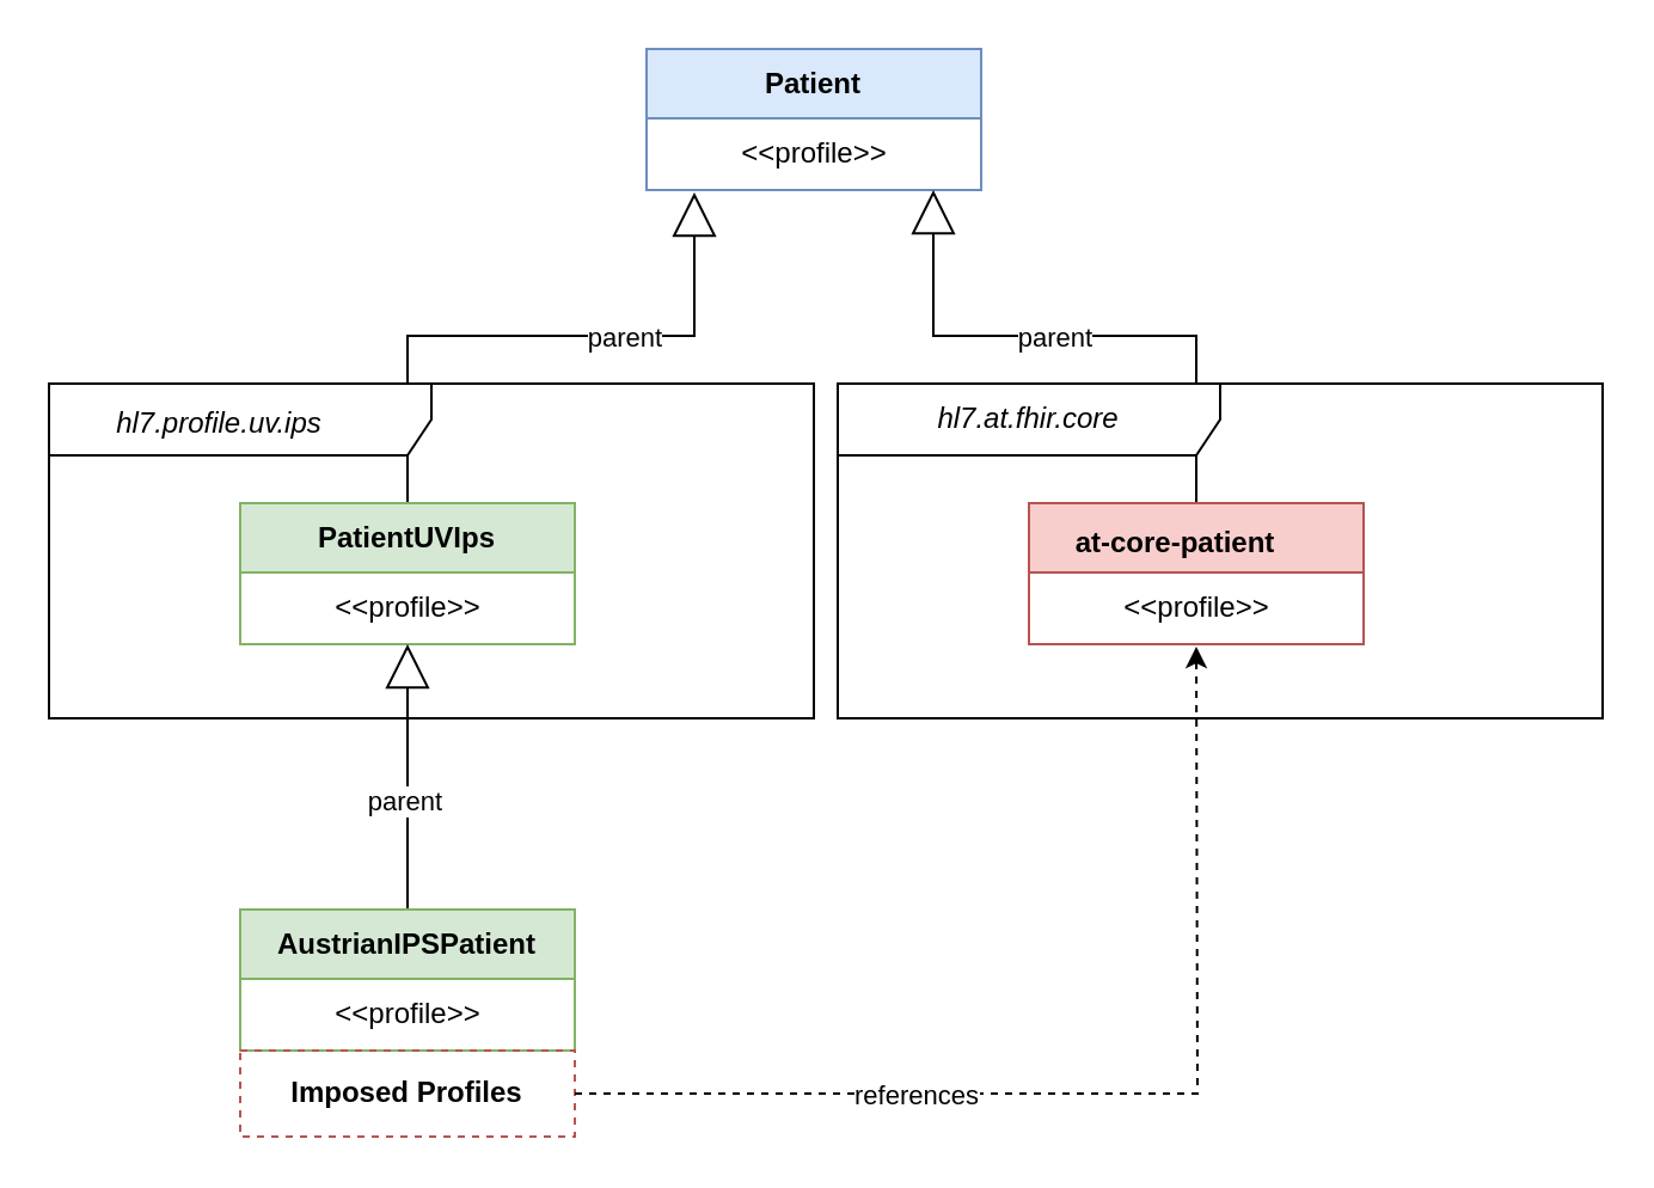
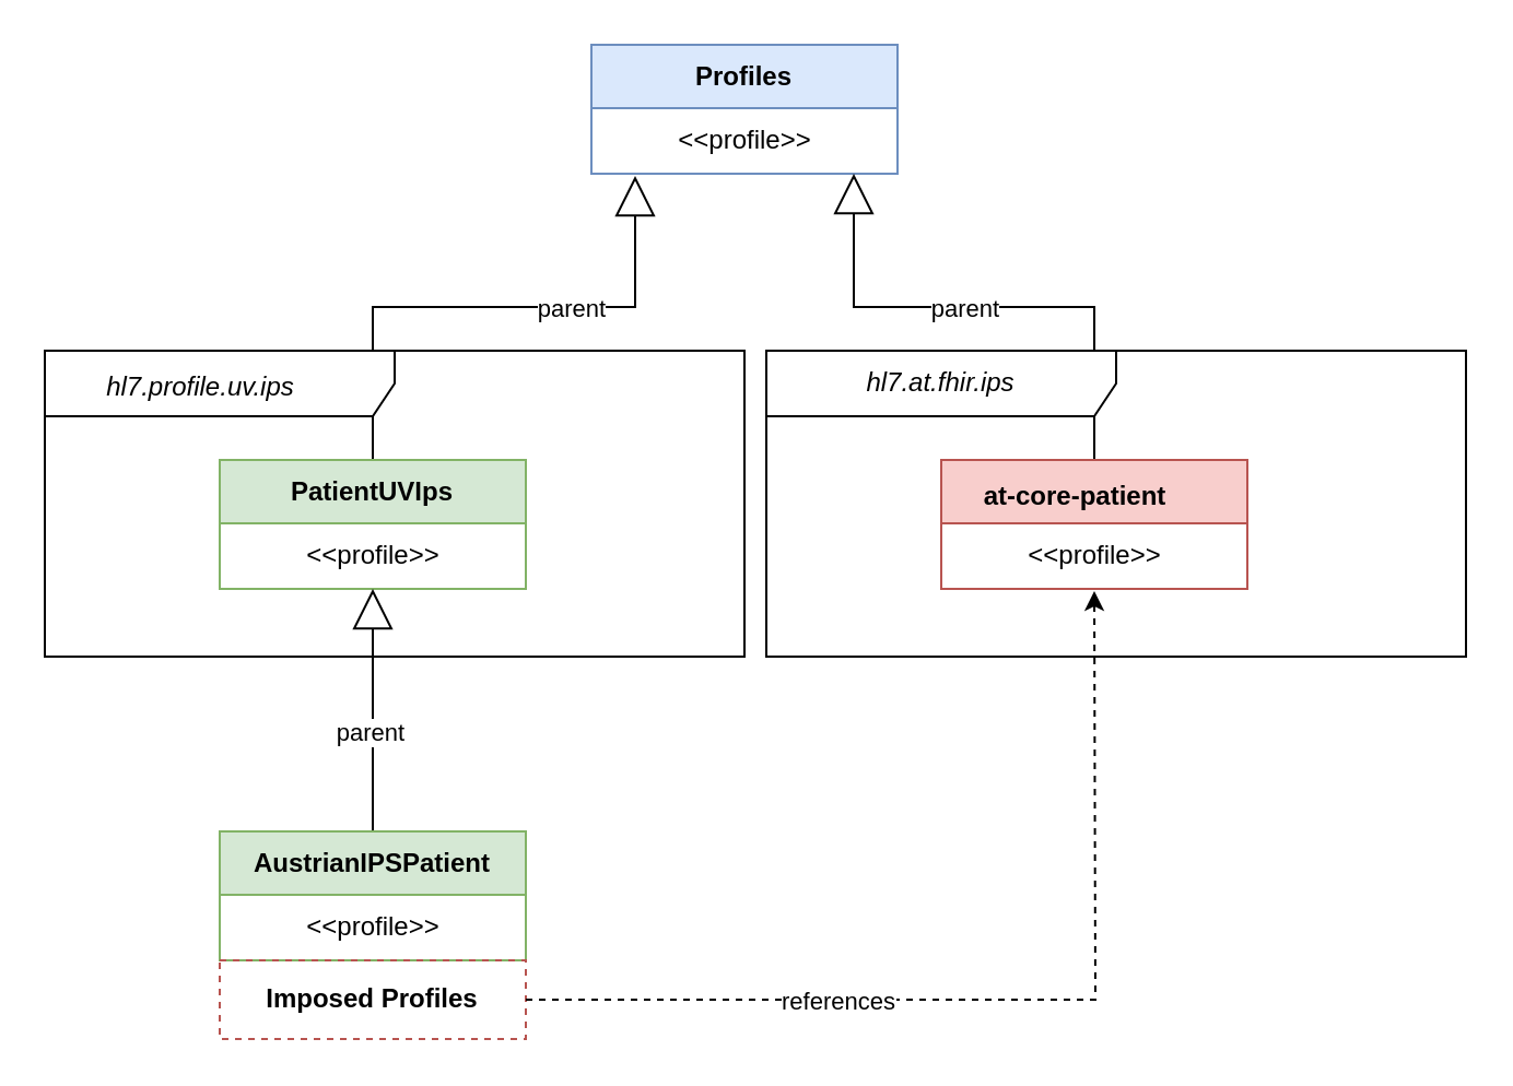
- <mxCell id="2" value="Patient" style="swimlane;fontStyle=1;align=center;verticalAlign=middle;childLayout=stackLayout;horizontal=1;startSize=29;horizontalStack=0;resizeParent=1;resizeParentMax=0;resizeLast=0;collapsible=0;marginBottom=0;html=1;whiteSpace=wrap;fillColor=#dae8fc;strokeColor=#6c8ebf;" vertex="1" parent="1"><mxGeometry x="270" y="20" width="140" height="59" as="geometry" /></mxCell>
+ <mxCell id="2" value="Profiles" style="swimlane;fontStyle=1;align=center;verticalAlign=middle;childLayout=stackLayout;horizontal=1;startSize=29;horizontalStack=0;resizeParent=1;resizeParentMax=0;resizeLast=0;collapsible=0;marginBottom=0;html=1;whiteSpace=wrap;fillColor=#dae8fc;strokeColor=#6c8ebf;" vertex="1" parent="1"><mxGeometry x="270" y="20" width="140" height="59" as="geometry" /></mxCell>
- <mxCell id="19" value="hl7.at.fhir.core" style="shape=umlFrame;whiteSpace=wrap;html=1;pointerEvents=0;recursiveResize=0;container=1;collapsible=0;width=160;fontStyle=2" vertex="1" parent="1"><mxGeometry x="350" y="160" width="320" height="140" as="geometry" /></mxCell>
+ <mxCell id="19" value="hl7.at.fhir.ips" style="shape=umlFrame;whiteSpace=wrap;html=1;pointerEvents=0;recursiveResize=0;container=1;collapsible=0;width=160;fontStyle=2" vertex="1" parent="1"><mxGeometry x="350" y="160" width="320" height="140" as="geometry" /></mxCell>
